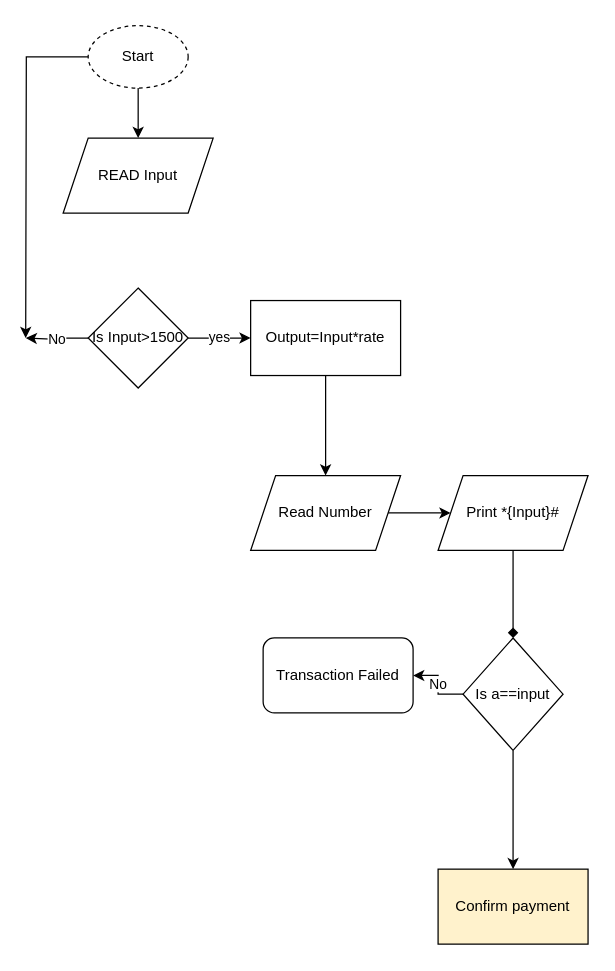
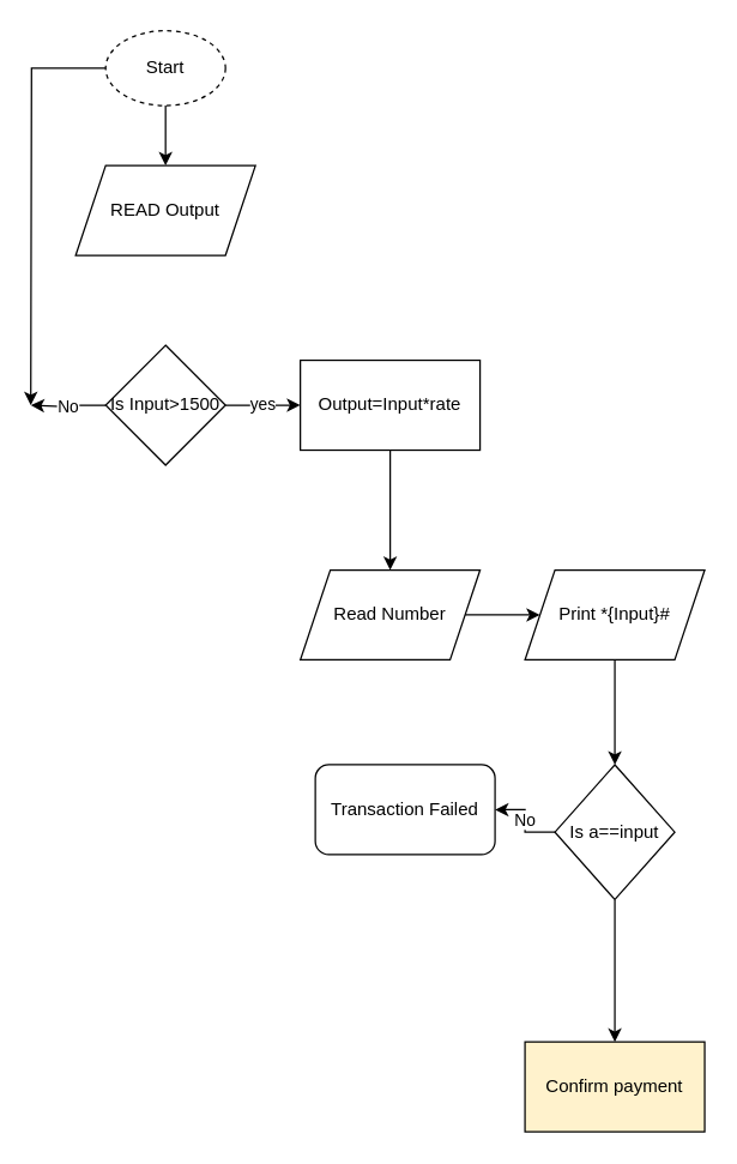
- <mxCell id="6" value="READ Input" style="shape=parallelogram;perimeter=parallelogramPerimeter;whiteSpace=wrap;html=1;fixedSize=1;" vertex="1" parent="1"><mxGeometry x="50" y="110" width="120" height="60" as="geometry" /></mxCell>
+ <mxCell id="6" value="READ Output" style="shape=parallelogram;perimeter=parallelogramPerimeter;whiteSpace=wrap;html=1;fixedSize=1;" vertex="1" parent="1"><mxGeometry x="50" y="110" width="120" height="60" as="geometry" /></mxCell>
- <mxCell id="14" value="" style="edgeStyle=orthogonalEdgeStyle;rounded=0;orthogonalLoop=1;jettySize=auto;html=1;endArrow=diamond;" edge="1" parent="1" source="15" target="18"><mxGeometry relative="1" as="geometry" /></mxCell>
+ <mxCell id="14" value="" style="edgeStyle=orthogonalEdgeStyle;rounded=0;orthogonalLoop=1;jettySize=auto;html=1;" edge="1" parent="1" source="15" target="18"><mxGeometry relative="1" as="geometry" /></mxCell>
